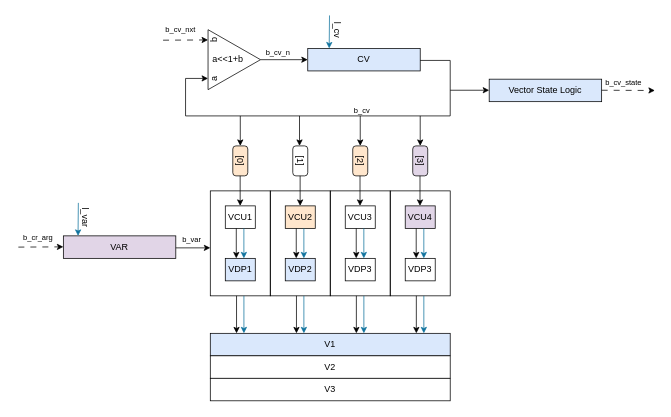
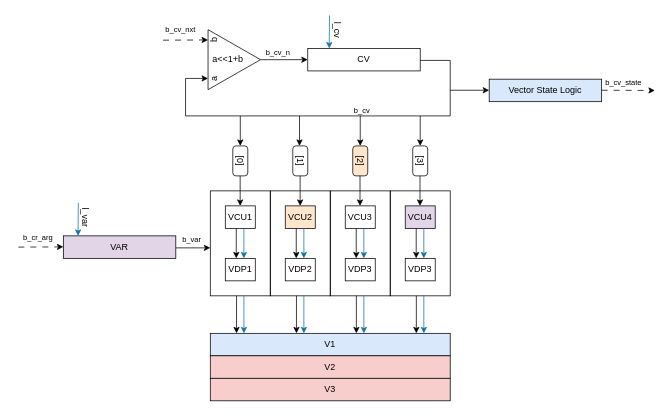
- <mxCell id="9" value="CV" style="rounded=0;whiteSpace=wrap;html=1;rotation=0;fillColor=#dae8fc;" parent="1" vertex="1"><mxGeometry x="410" y="64" width="150" height="30" as="geometry" /></mxCell>
+ <mxCell id="9" value="CV" style="rounded=0;whiteSpace=wrap;html=1;rotation=0;" parent="1" vertex="1"><mxGeometry x="410" y="64" width="150" height="30" as="geometry" /></mxCell>
- <mxCell id="27" value="[0]" style="rounded=1;whiteSpace=wrap;html=1;arcSize=21;rotation=90;fillColor=#ffe6cc;" parent="1" vertex="1"><mxGeometry x="300" y="204" width="40" height="20" as="geometry" /></mxCell>
+ <mxCell id="27" value="[0]" style="rounded=1;whiteSpace=wrap;html=1;arcSize=21;rotation=90;" parent="1" vertex="1"><mxGeometry x="300" y="204" width="40" height="20" as="geometry" /></mxCell>
- <mxCell id="30" value="[3]" style="rounded=1;whiteSpace=wrap;html=1;arcSize=21;rotation=90;fillColor=#e1d5e7;" parent="1" vertex="1"><mxGeometry x="540" y="204" width="40" height="20" as="geometry" /></mxCell>
+ <mxCell id="30" value="[3]" style="rounded=1;whiteSpace=wrap;html=1;arcSize=21;rotation=90;" parent="1" vertex="1"><mxGeometry x="540" y="204" width="40" height="20" as="geometry" /></mxCell>
- <mxCell id="39" value="VDP1" style="rounded=0;whiteSpace=wrap;html=1;rotation=0;fillColor=#dae8fc;" parent="1" vertex="1"><mxGeometry x="300" y="344" width="40" height="30" as="geometry" /></mxCell>
+ <mxCell id="39" value="VDP1" style="rounded=0;whiteSpace=wrap;html=1;rotation=0;" parent="1" vertex="1"><mxGeometry x="300" y="344" width="40" height="30" as="geometry" /></mxCell>
- <mxCell id="40" value="VDP2" style="rounded=0;whiteSpace=wrap;html=1;rotation=0;fillColor=#dae8fc;" parent="1" vertex="1"><mxGeometry x="380" y="344" width="40" height="30" as="geometry" /></mxCell>
+ <mxCell id="40" value="VDP2" style="rounded=0;whiteSpace=wrap;html=1;rotation=0;" parent="1" vertex="1"><mxGeometry x="380" y="344" width="40" height="30" as="geometry" /></mxCell>
- <mxCell id="7" value="V2" style="rounded=0;whiteSpace=wrap;html=1;rotation=0;" parent="1" vertex="1"><mxGeometry x="280" y="474" width="320" height="30" as="geometry" /></mxCell>
+ <mxCell id="7" value="V2" style="rounded=0;whiteSpace=wrap;html=1;rotation=0;fillColor=#f8cecc;" parent="1" vertex="1"><mxGeometry x="280" y="474" width="320" height="30" as="geometry" /></mxCell>
- <mxCell id="8" value="V3" style="rounded=0;whiteSpace=wrap;html=1;rotation=0;" parent="1" vertex="1"><mxGeometry x="280" y="504" width="320" height="30" as="geometry" /></mxCell>
+ <mxCell id="8" value="V3" style="rounded=0;whiteSpace=wrap;html=1;rotation=0;fillColor=#f8cecc;" parent="1" vertex="1"><mxGeometry x="280" y="504" width="320" height="30" as="geometry" /></mxCell>
